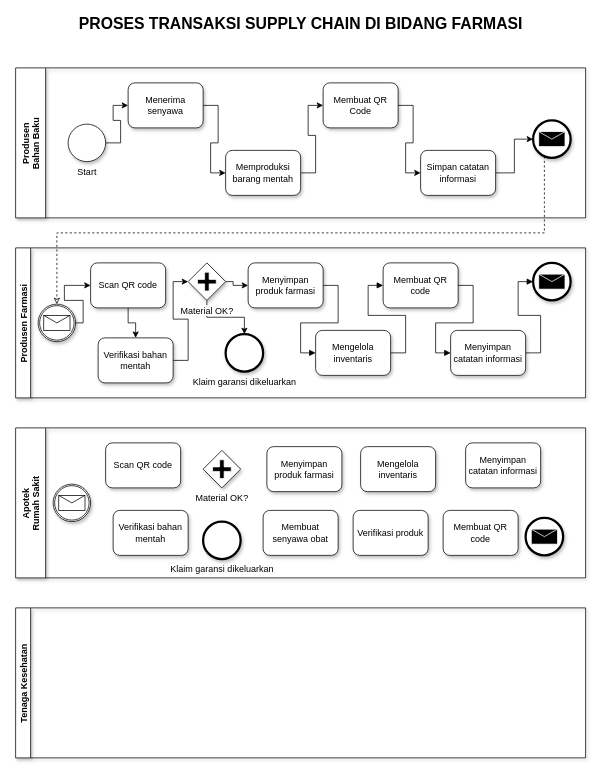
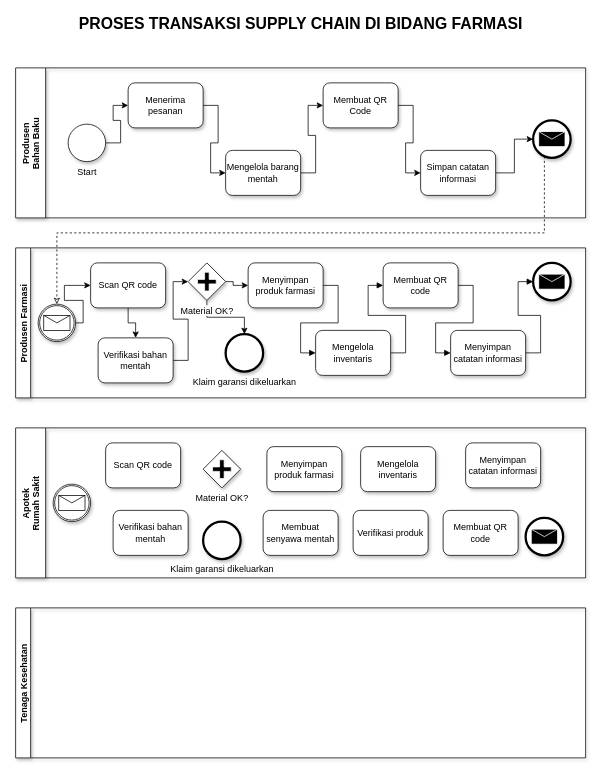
- <mxCell id="10" value="Menerima senyawa" style="shape=ext;rounded=1;html=1;whiteSpace=wrap;shadow=1;" vertex="1" parent="1"><mxGeometry x="170" y="110" width="100" height="60" as="geometry" /></mxCell>
+ <mxCell id="10" value="Menerima pesanan" style="shape=ext;rounded=1;html=1;whiteSpace=wrap;shadow=1;" vertex="1" parent="1"><mxGeometry x="170" y="110" width="100" height="60" as="geometry" /></mxCell>
- <mxCell id="12" value="Memproduksi barang mentah" style="shape=ext;rounded=1;html=1;whiteSpace=wrap;shadow=1;" vertex="1" parent="1"><mxGeometry x="300" y="200" width="100" height="60" as="geometry" /></mxCell>
+ <mxCell id="12" value="Mengelola barang mentah" style="shape=ext;rounded=1;html=1;whiteSpace=wrap;shadow=1;" vertex="1" parent="1"><mxGeometry x="300" y="200" width="100" height="60" as="geometry" /></mxCell>
- <mxCell id="49" value="Membuat senyawa obat" style="shape=ext;rounded=1;html=1;whiteSpace=wrap;shadow=1;" vertex="1" parent="1"><mxGeometry x="350" y="680" width="100" height="60" as="geometry" /></mxCell>
+ <mxCell id="49" value="Membuat senyawa mentah" style="shape=ext;rounded=1;html=1;whiteSpace=wrap;shadow=1;" vertex="1" parent="1"><mxGeometry x="350" y="680" width="100" height="60" as="geometry" /></mxCell>
